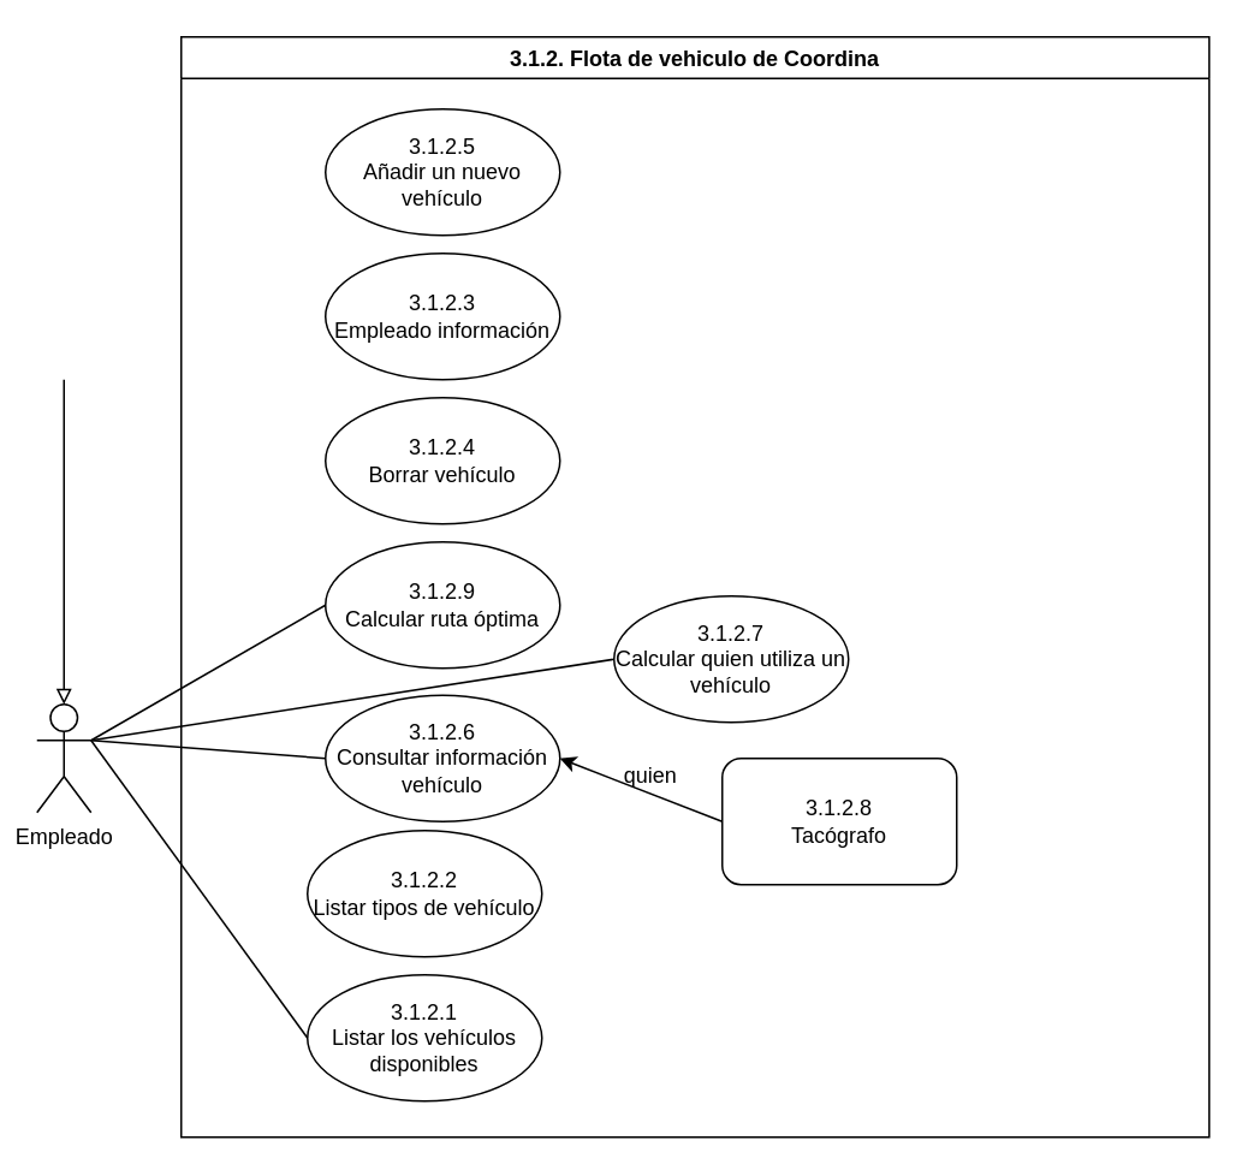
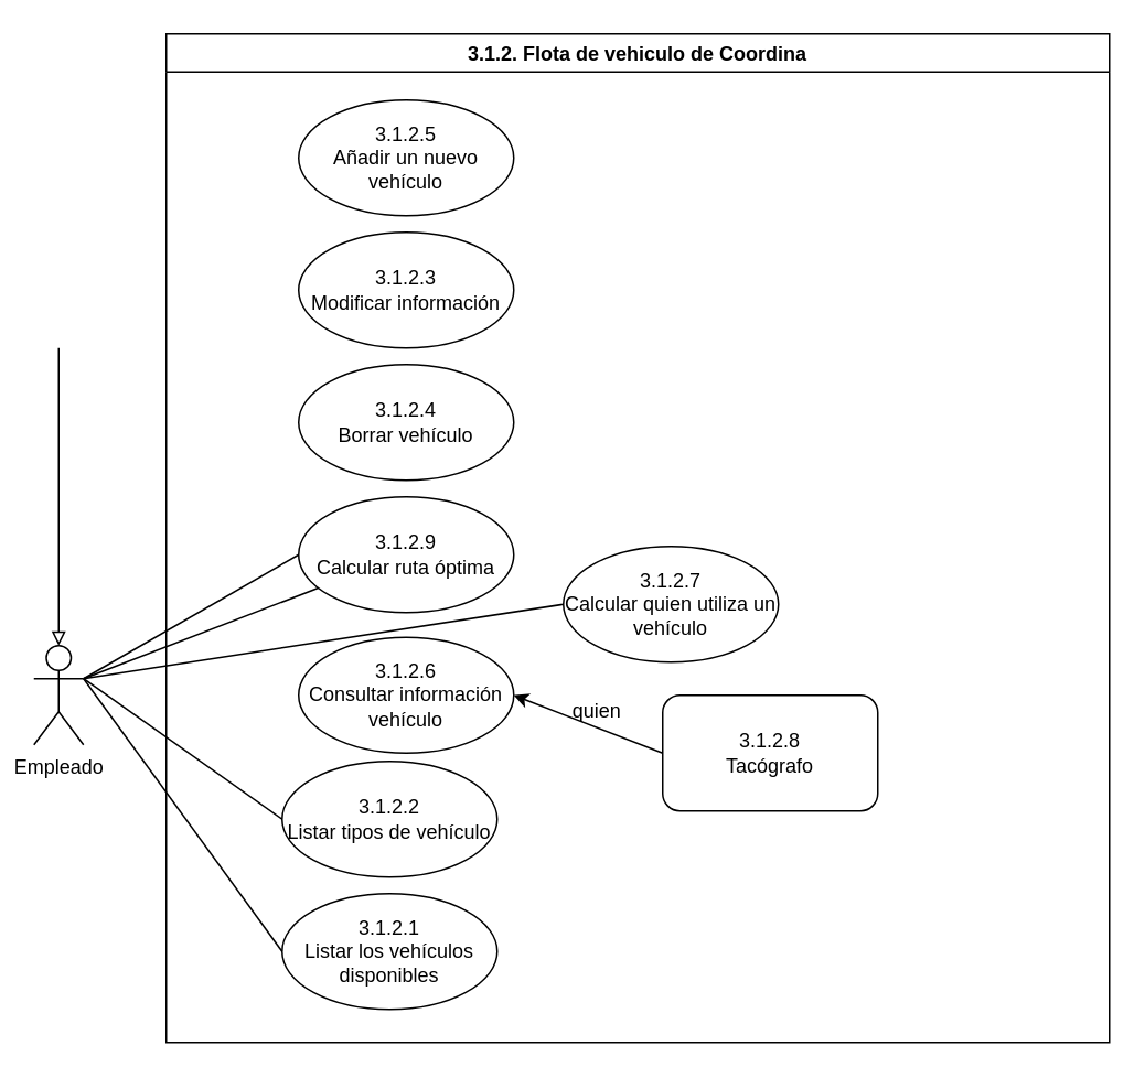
- <mxCell id="5" value="&lt;div&gt;3.1.2.3&lt;span lang=&quot;ES&quot;&gt;&lt;span style=&quot;font-weight: normal&quot;&gt;&lt;br&gt;&lt;/span&gt;&lt;/span&gt;&lt;/div&gt;&lt;div&gt;&lt;span lang=&quot;ES&quot;&gt;&lt;span style=&quot;font-weight: normal&quot;&gt;Empleado información&lt;/span&gt;&lt;/span&gt;&lt;/div&gt;" style="ellipse;whiteSpace=wrap;html=1;" vertex="1" parent="2"><mxGeometry x="80" y="120" width="130" height="70" as="geometry" /></mxCell>
+ <mxCell id="5" value="&lt;div&gt;3.1.2.3&lt;span lang=&quot;ES&quot;&gt;&lt;span style=&quot;font-weight: normal&quot;&gt;&lt;br&gt;&lt;/span&gt;&lt;/span&gt;&lt;/div&gt;&lt;div&gt;&lt;span lang=&quot;ES&quot;&gt;&lt;span style=&quot;font-weight: normal&quot;&gt;Modificar información&lt;/span&gt;&lt;/span&gt;&lt;/div&gt;" style="ellipse;whiteSpace=wrap;html=1;" vertex="1" parent="2"><mxGeometry x="80" y="120" width="130" height="70" as="geometry" /></mxCell>
- <mxCell id="18" value="" style="endArrow=none;html=1;rounded=0;entryX=0;entryY=0.5;entryDx=0;entryDy=0;exitX=1;exitY=0.333;exitDx=0;exitDy=0;exitPerimeter=0;" edge="1" parent="1" source="14" target="8"><mxGeometry width="50" height="50" relative="1" as="geometry"><mxPoint x="60" y="420" as="sourcePoint" /><mxPoint x="180" y="455" as="targetPoint" /></mxGeometry></mxCell>
+ <mxCell id="18" value="" style="endArrow=none;html=1;rounded=0;exitX=1;exitY=0.333;exitDx=0;exitDy=0;exitPerimeter=0;" edge="1" parent="1" source="14" target="11"><mxGeometry width="50" height="50" relative="1" as="geometry"><mxPoint x="60" y="420" as="sourcePoint" /><mxPoint x="180" y="455" as="targetPoint" /></mxGeometry></mxCell>
+ <mxCell id="17" value="" style="endArrow=none;html=1;rounded=0;entryX=0;entryY=0.5;entryDx=0;entryDy=0;exitX=1;exitY=0.333;exitDx=0;exitDy=0;exitPerimeter=0;" edge="1" parent="1" source="14" target="4"><mxGeometry width="50" height="50" relative="1" as="geometry"><mxPoint x="50" y="440" as="sourcePoint" /><mxPoint x="160" y="514.35" as="targetPoint" /></mxGeometry></mxCell>
